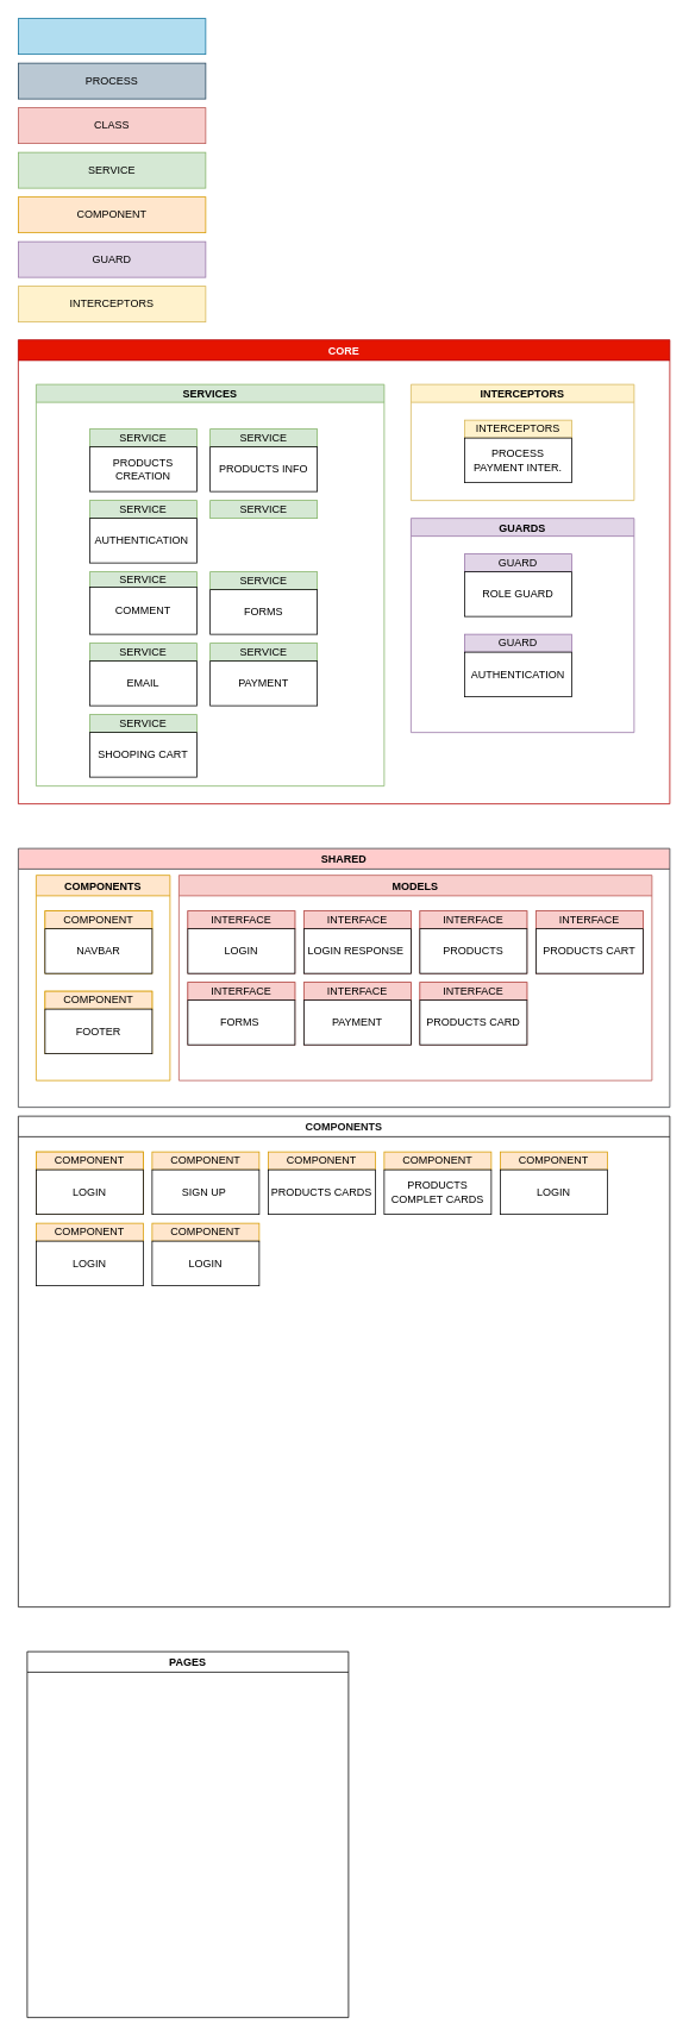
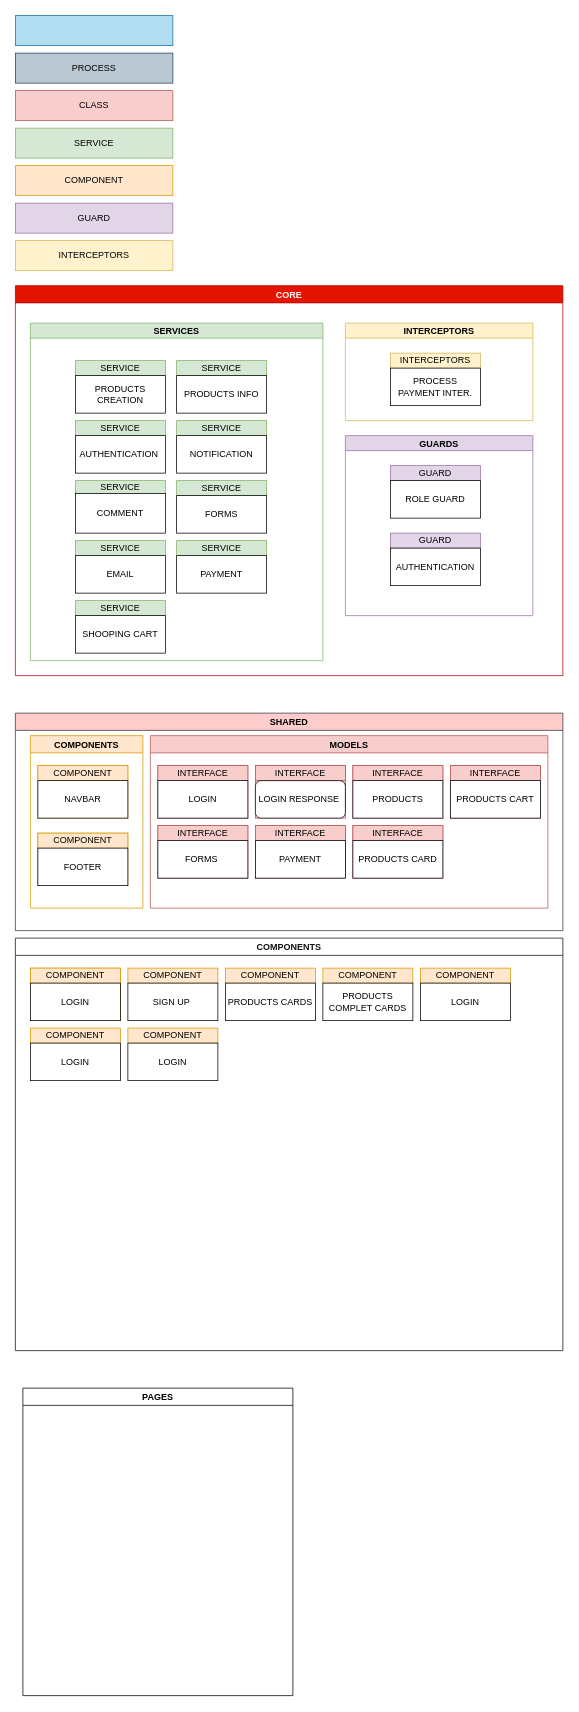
+ <mxCell id="40" value="NOTIFICATION" style="rounded=0;whiteSpace=wrap;html=1;fixDash=0;movable=1;" vertex="1" parent="38"><mxGeometry y="20" width="120" height="50" as="geometry" /></mxCell>
- <mxCell id="83" value="LOGIN RESPONSE&amp;nbsp;" style="rounded=0;whiteSpace=wrap;html=1;fixDash=0;movable=1;" vertex="1" parent="81"><mxGeometry y="20" width="120" height="50" as="geometry" /></mxCell>
+ <mxCell id="83" value="LOGIN RESPONSE&amp;nbsp;" style="whiteSpace=wrap;html=1;fixDash=0;movable=1;rounded=1;" vertex="1" parent="81"><mxGeometry y="20" width="120" height="50" as="geometry" /></mxCell>
